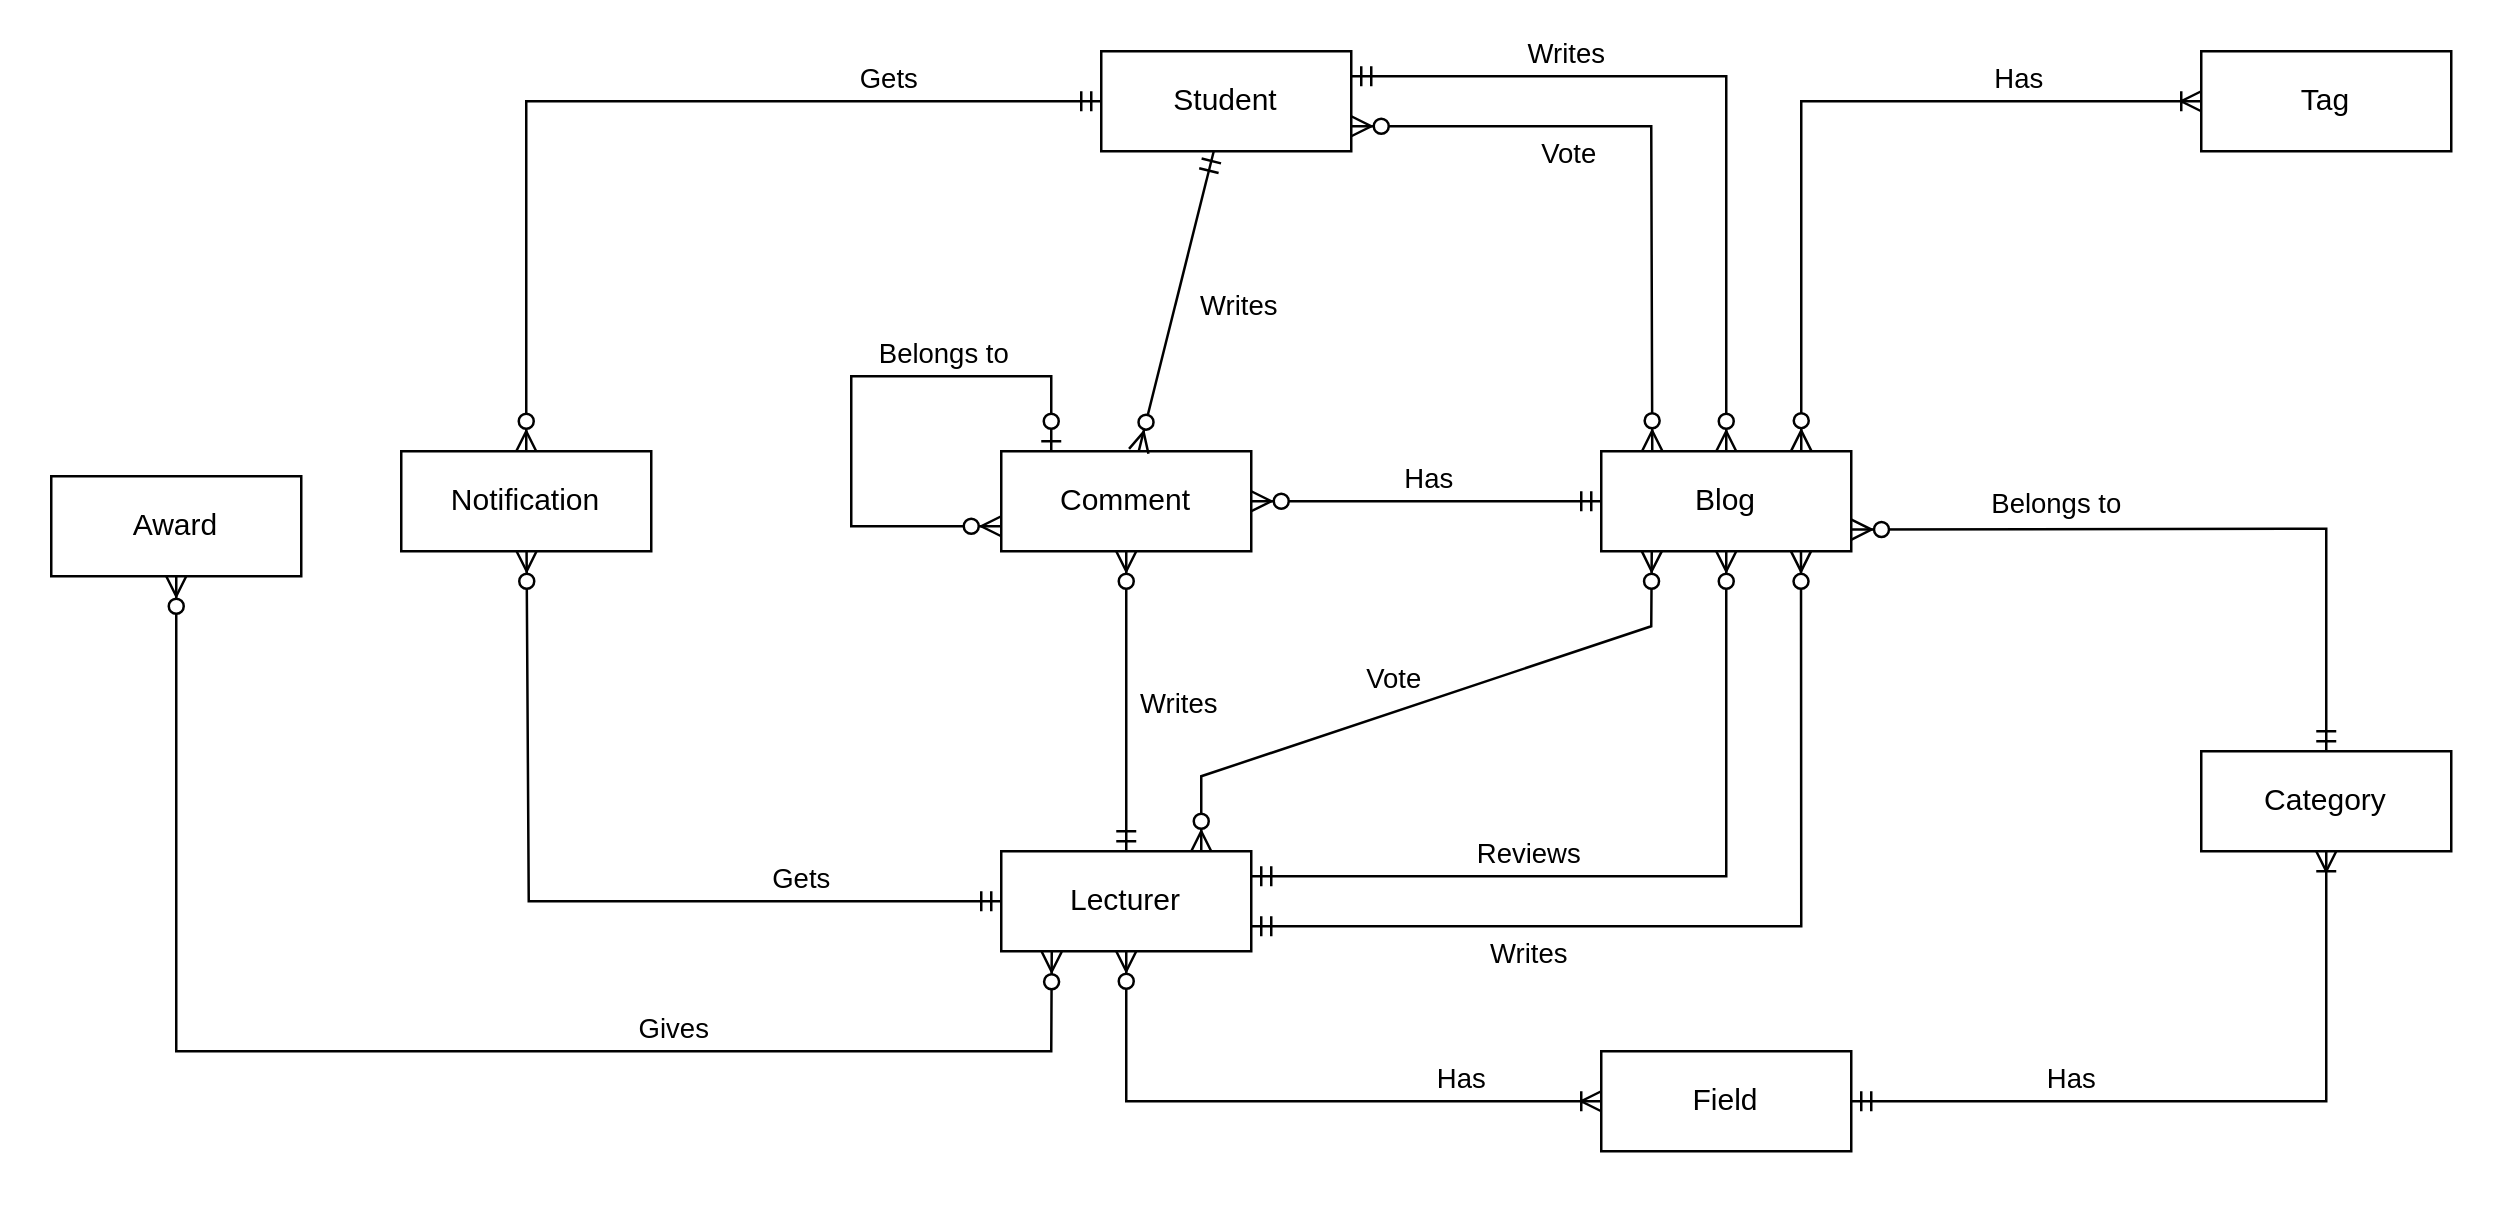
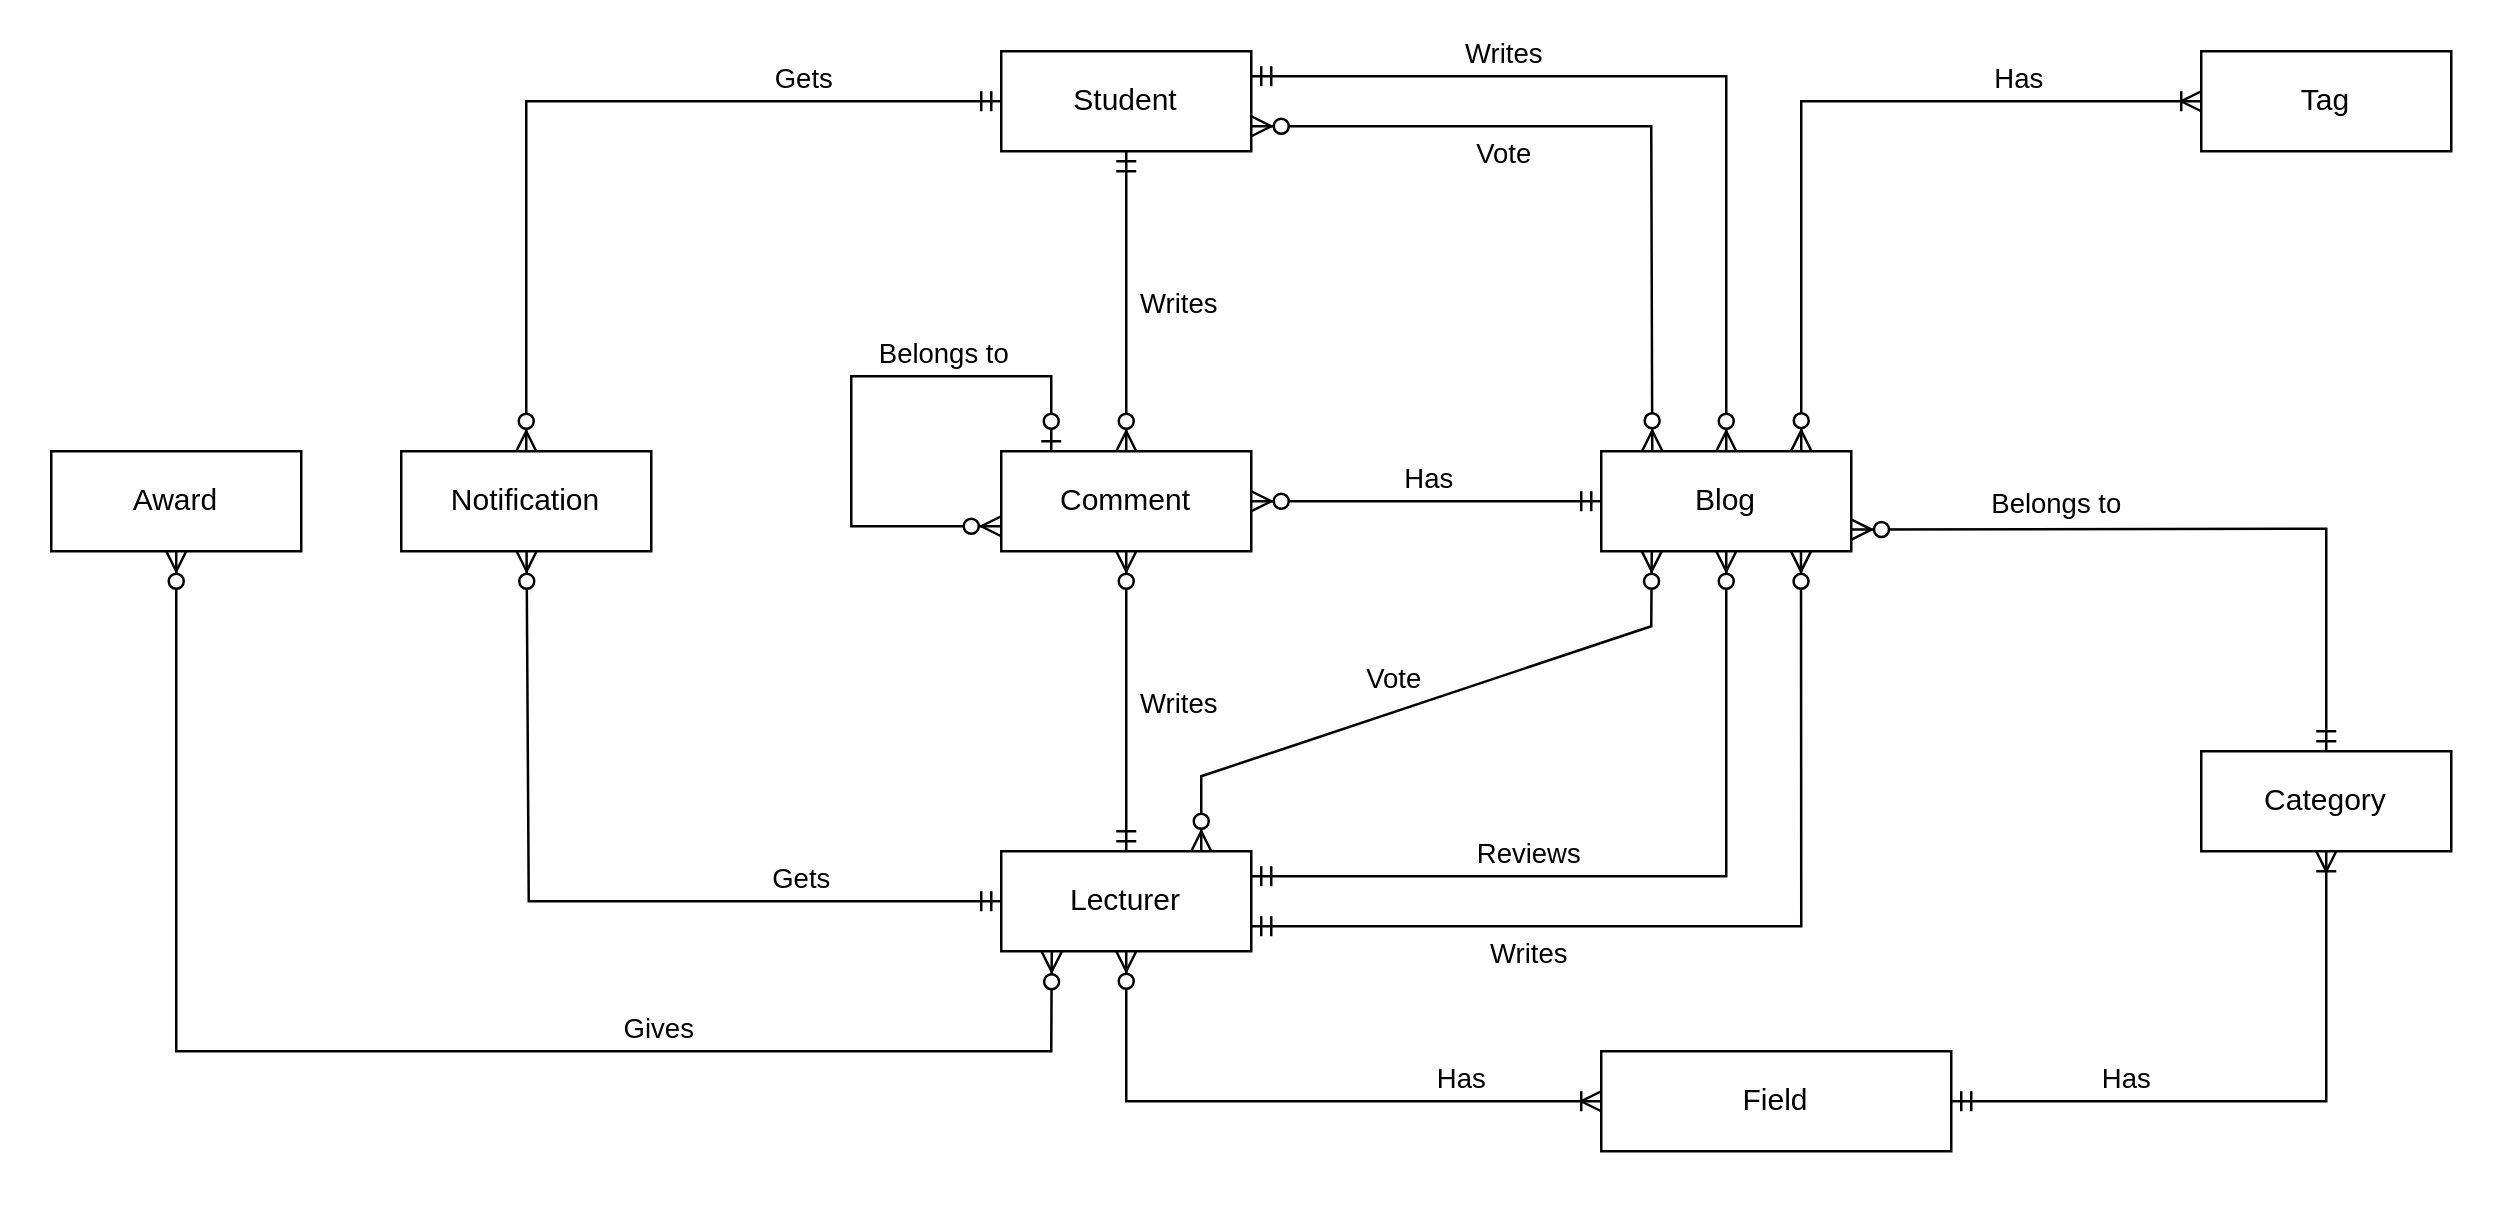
- <mxCell id="2" value="Student" style="whiteSpace=wrap;html=1;align=center;" parent="1" vertex="1"><mxGeometry x="440" y="20" width="100" height="40" as="geometry" /></mxCell>
+ <mxCell id="2" value="Student" style="whiteSpace=wrap;html=1;align=center;" parent="1" vertex="1"><mxGeometry x="400" y="20" width="100" height="40" as="geometry" /></mxCell>
- <mxCell id="40" value="Award" style="whiteSpace=wrap;html=1;align=center;" vertex="1" parent="1"><mxGeometry x="20" y="190" width="100" height="40" as="geometry" /></mxCell>
+ <mxCell id="40" value="Award" style="whiteSpace=wrap;html=1;align=center;" vertex="1" parent="1"><mxGeometry x="20" y="180" width="100" height="40" as="geometry" /></mxCell>
- <mxCell id="4" value="Field" style="whiteSpace=wrap;html=1;align=center;" parent="1" vertex="1"><mxGeometry x="640" y="420" width="100" height="40" as="geometry" /></mxCell>
+ <mxCell id="4" value="Field" style="whiteSpace=wrap;html=1;align=center;" parent="1" vertex="1"><mxGeometry x="640" y="420" width="140" height="40" as="geometry" /></mxCell>
